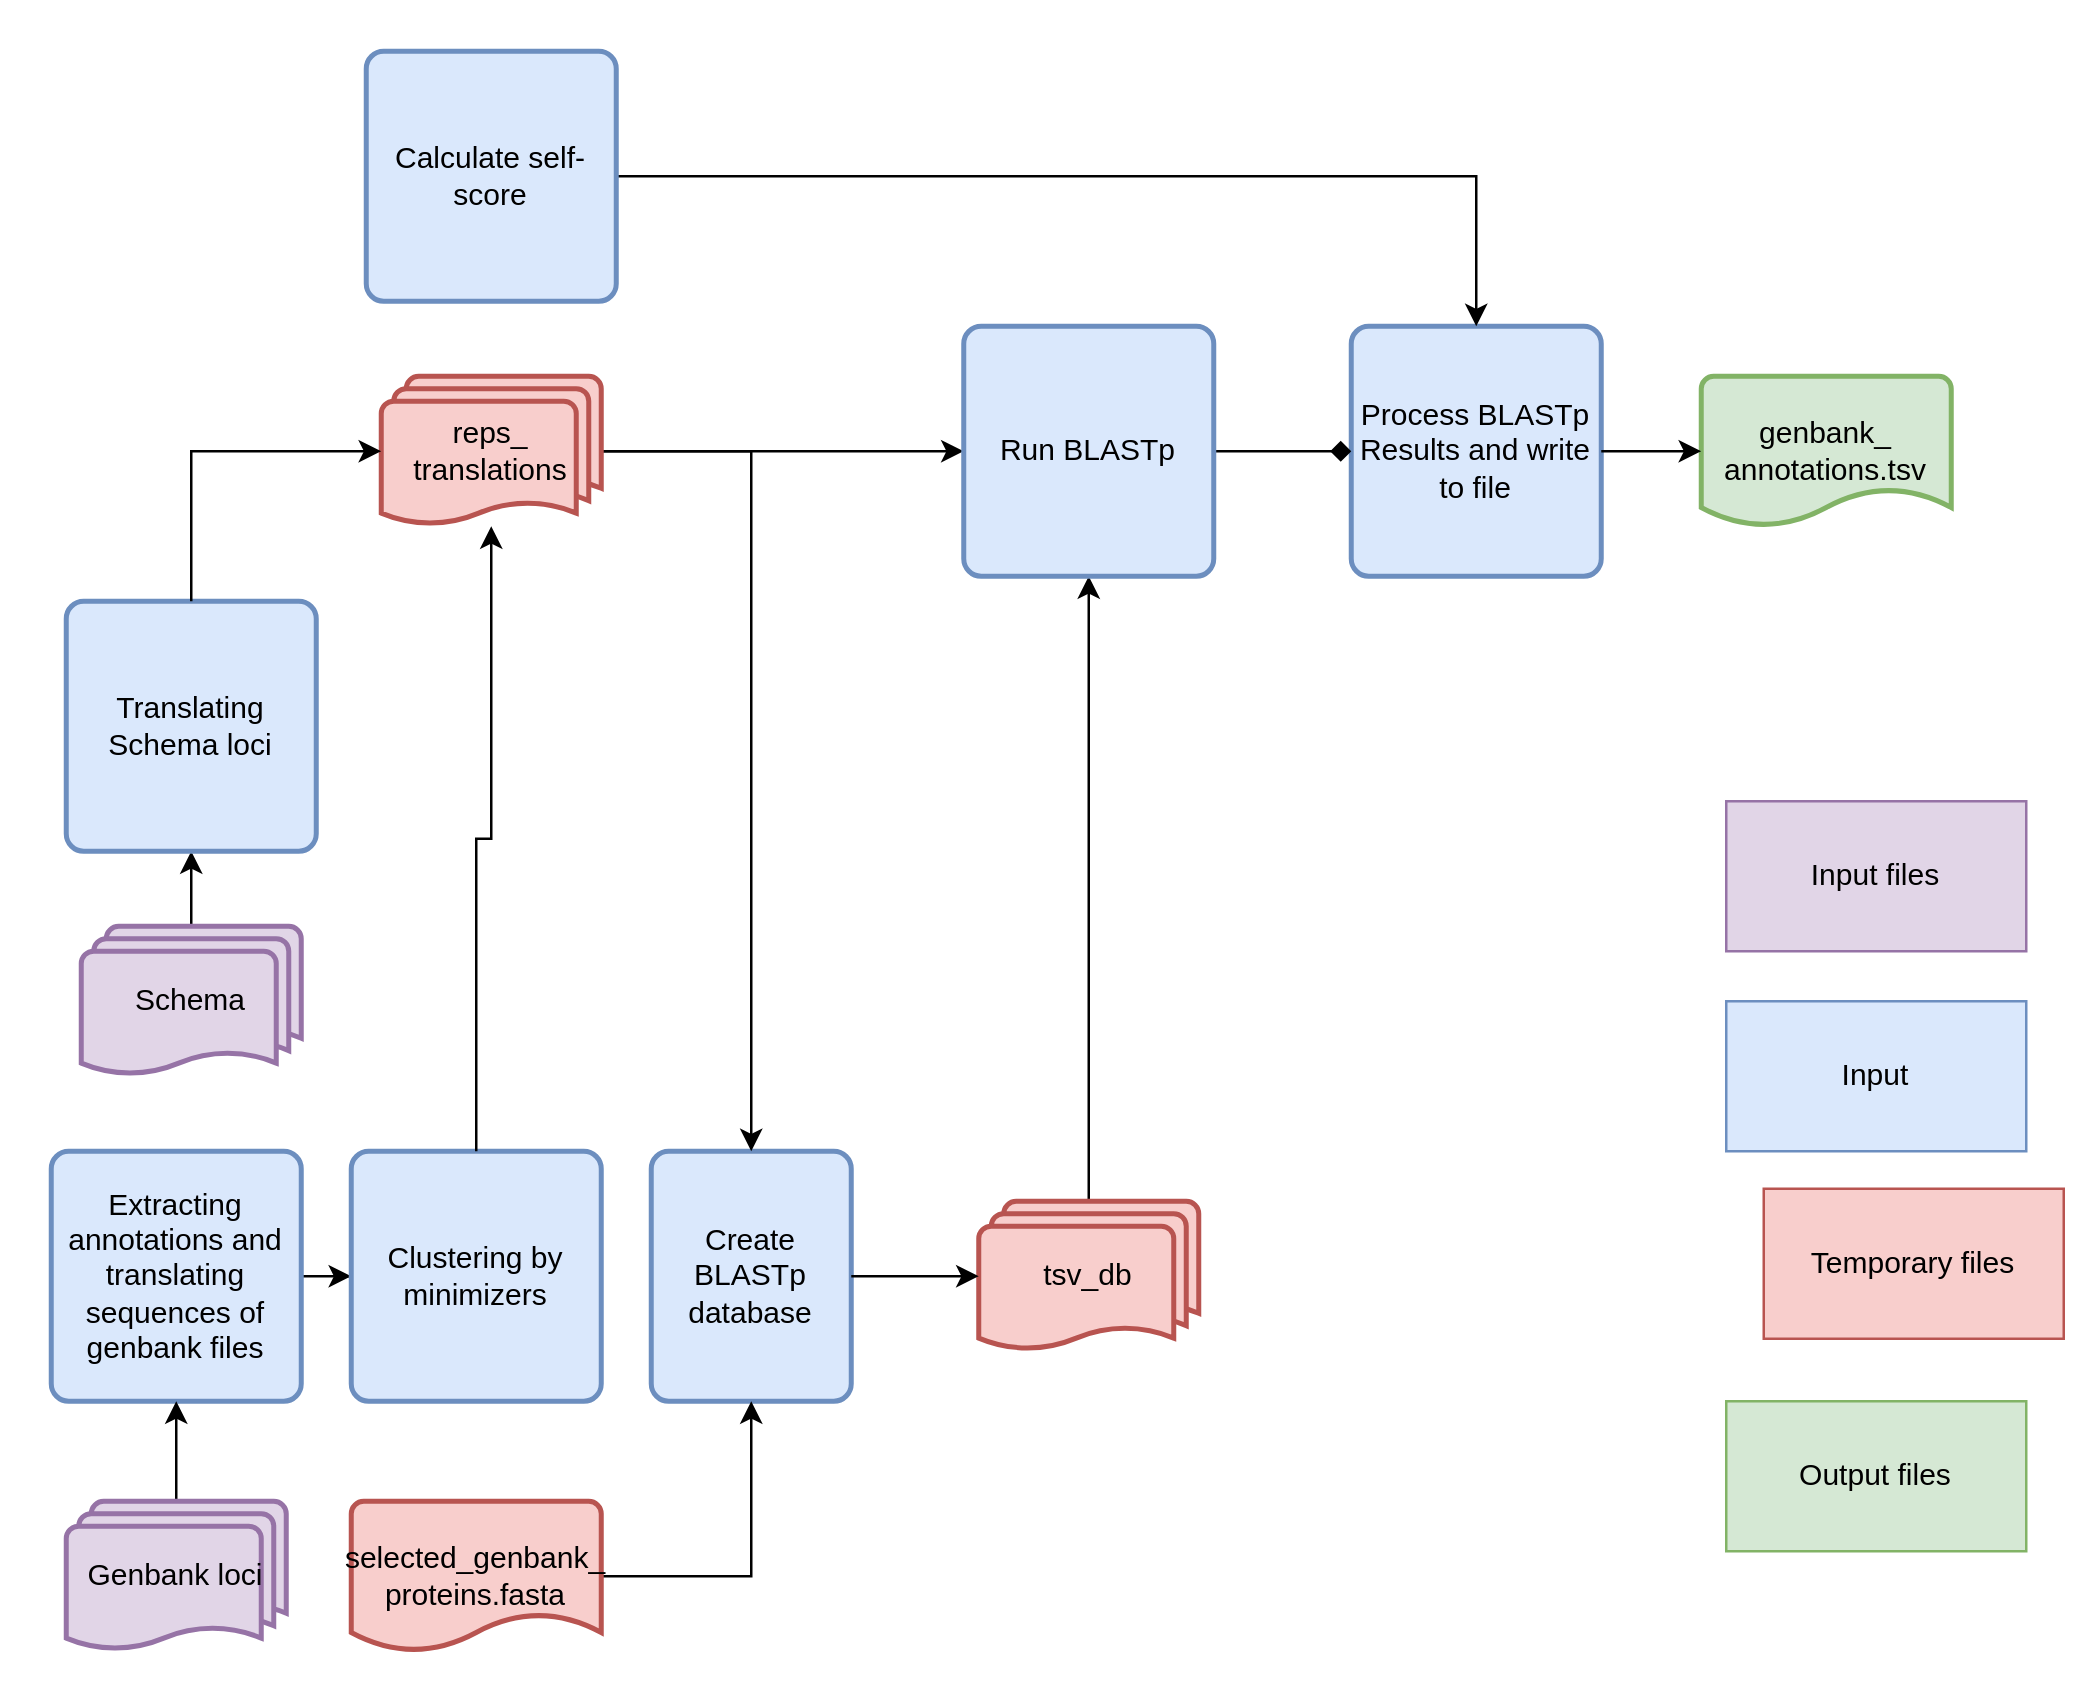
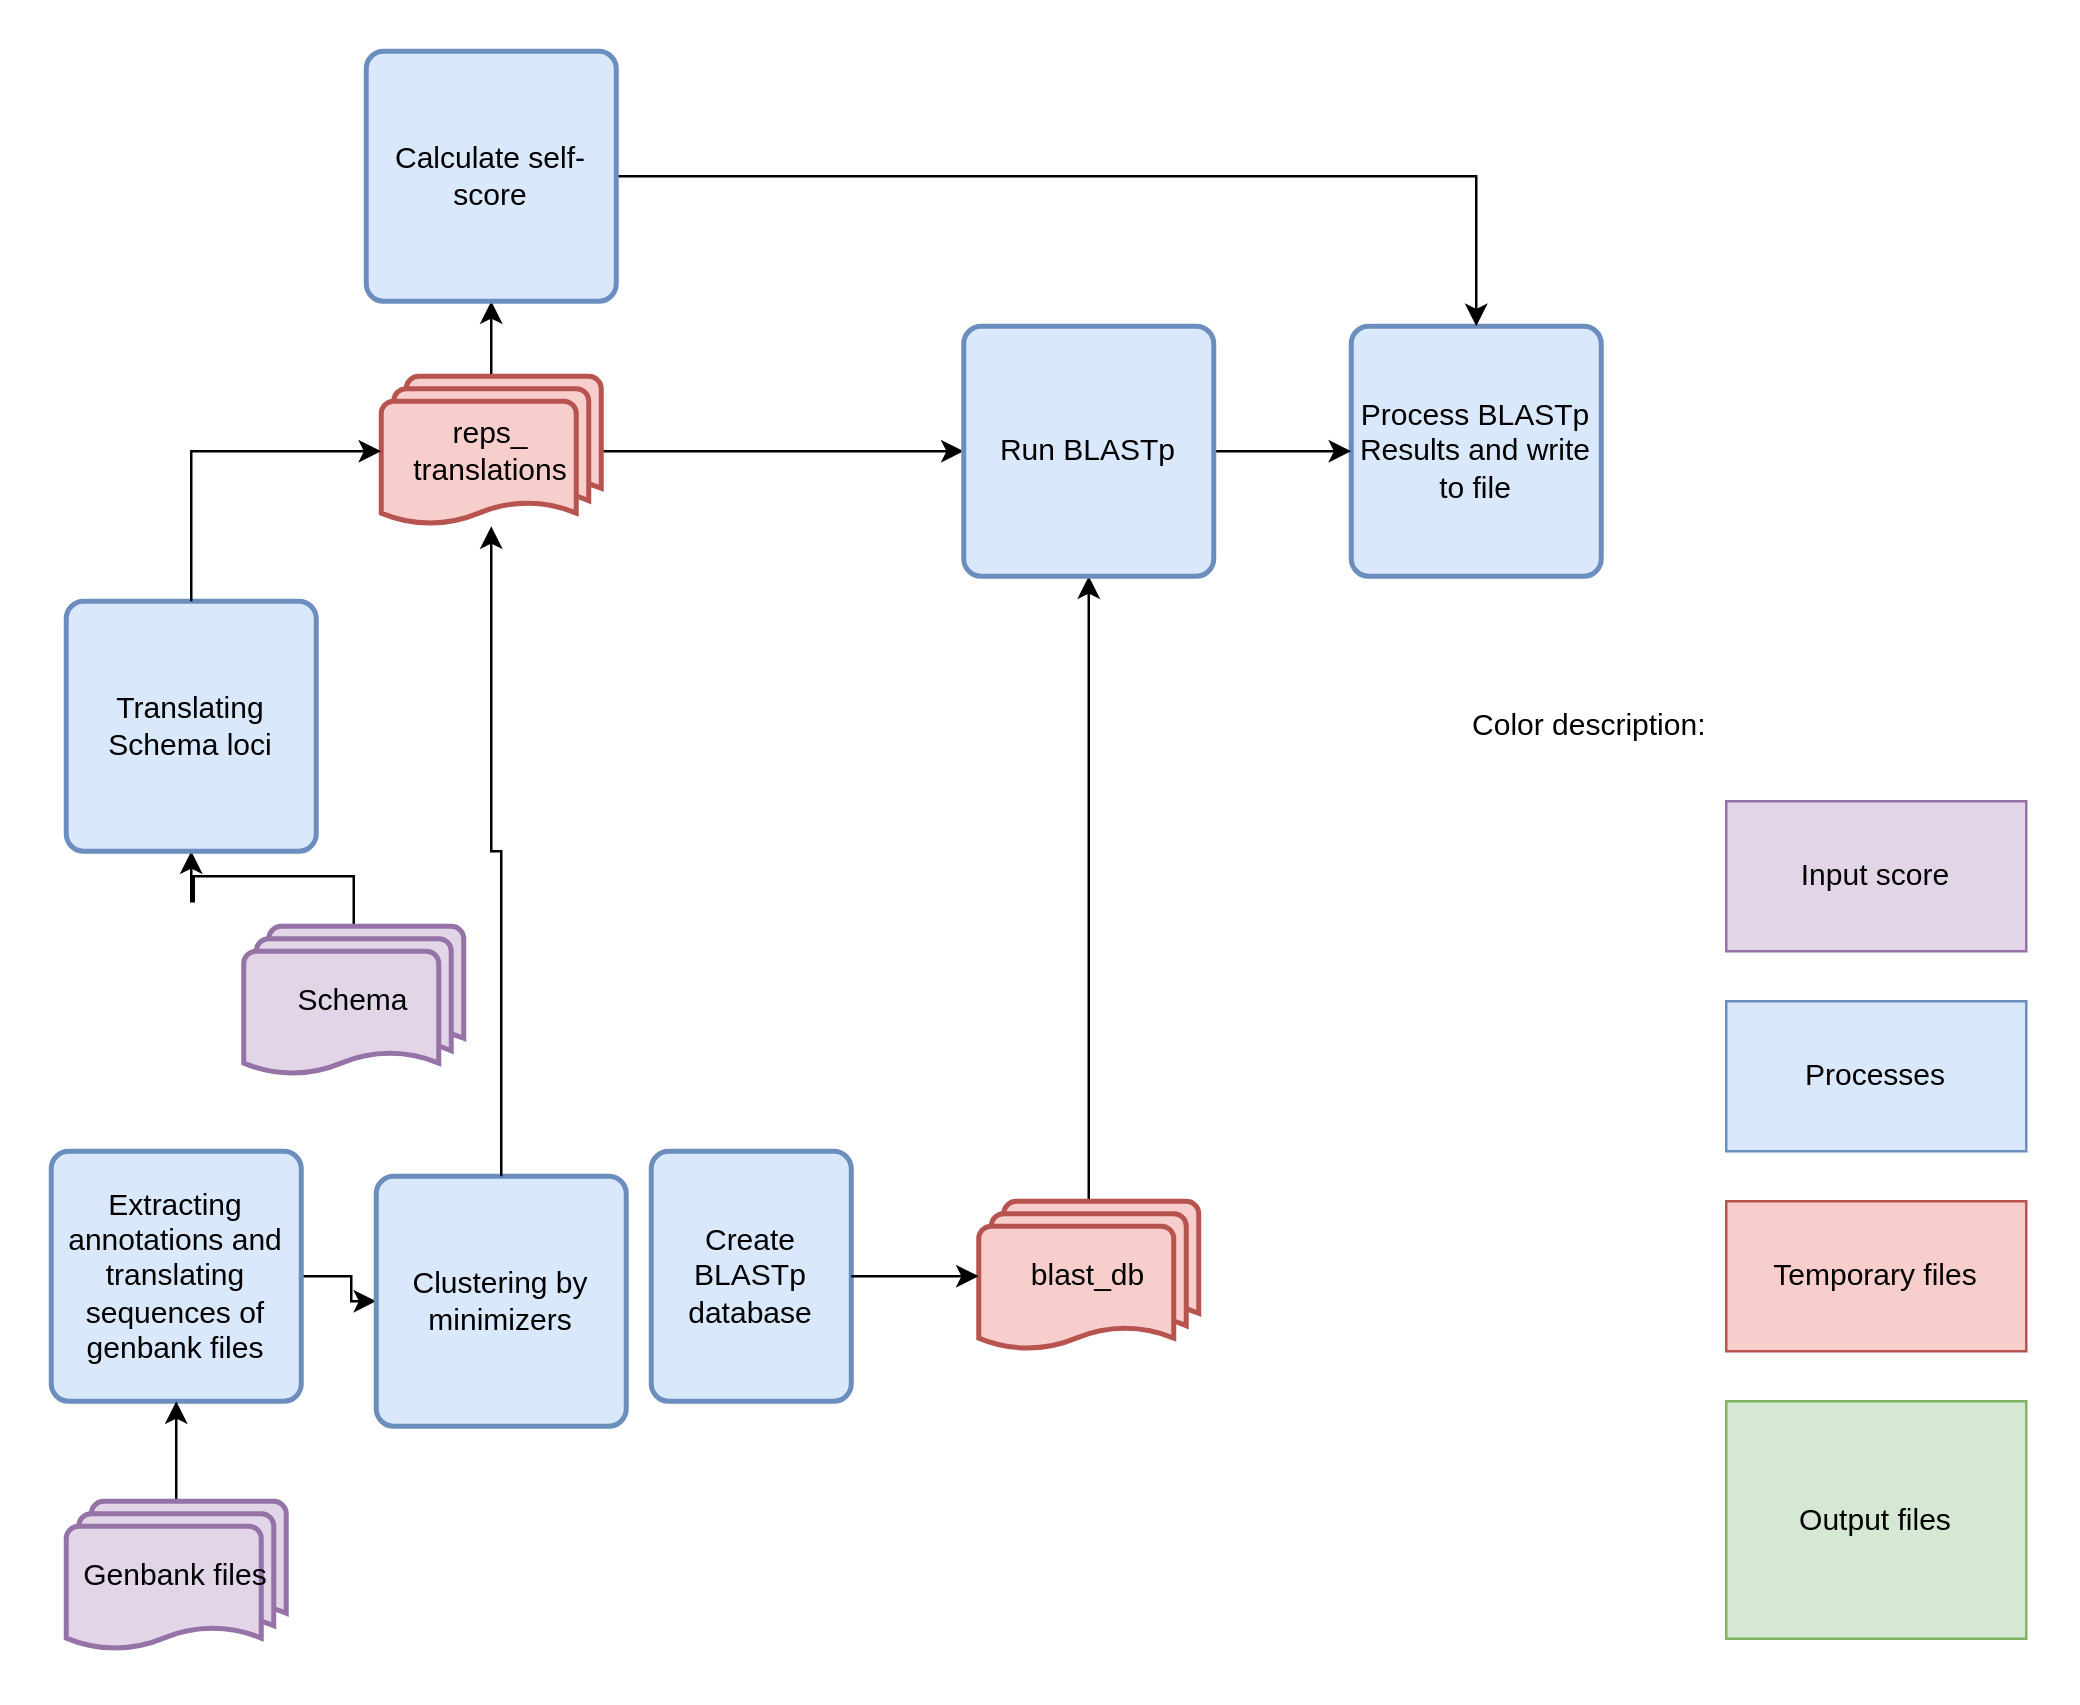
- <mxCell id="23" style="edgeStyle=orthogonalEdgeStyle;rounded=0;orthogonalLoop=1;jettySize=auto;html=1;endArrow=diamond;" parent="1" source="24" target="19" edge="1"><mxGeometry relative="1" as="geometry" /></mxCell>
+ <mxCell id="23" style="edgeStyle=orthogonalEdgeStyle;rounded=0;orthogonalLoop=1;jettySize=auto;html=1;" parent="1" source="24" target="19" edge="1"><mxGeometry relative="1" as="geometry" /></mxCell>
- <mxCell id="26" style="edgeStyle=orthogonalEdgeStyle;rounded=0;orthogonalLoop=1;jettySize=auto;html=1;entryX=0;entryY=0.5;entryDx=0;entryDy=0;entryPerimeter=0;" parent="1" source="19" target="20" edge="1"><mxGeometry relative="1" as="geometry" /></mxCell>
- <mxCell id="20" value="genbank_&lt;div&gt;annotations.tsv&lt;/div&gt;" style="strokeWidth=2;html=1;shape=mxgraph.flowchart.document2;whiteSpace=wrap;size=0.25;fillColor=#d5e8d4;strokeColor=#82b366;" parent="1" vertex="1"><mxGeometry x="680" y="150" width="100" height="60" as="geometry" /></mxCell>
+ <mxCell id="31" value="Color description:" style="text;html=1;align=center;verticalAlign=middle;resizable=0;points=[];autosize=1;strokeColor=none;fillColor=none;" parent="1" vertex="1"><mxGeometry x="580" y="275" width="110" height="30" as="geometry" /></mxCell>
- <mxCell id="12" style="edgeStyle=orthogonalEdgeStyle;rounded=0;orthogonalLoop=1;jettySize=auto;html=1;" parent="1" source="13" target="7" edge="1"><mxGeometry relative="1" as="geometry" /></mxCell>
+ <mxCell id="12" style="edgeStyle=orthogonalEdgeStyle;rounded=0;orthogonalLoop=1;jettySize=auto;html=1;" parent="1" source="13" target="22" edge="1"><mxGeometry relative="1" as="geometry" /></mxCell>
- <mxCell id="29" value="Input files" style="rounded=0;whiteSpace=wrap;html=1;fillColor=#e1d5e7;strokeColor=#9673a6;" parent="1" vertex="1"><mxGeometry x="690" y="320" width="120" height="60" as="geometry" /></mxCell>
+ <mxCell id="29" value="Input score" style="rounded=0;whiteSpace=wrap;html=1;fillColor=#e1d5e7;strokeColor=#9673a6;" parent="1" vertex="1"><mxGeometry x="690" y="320" width="120" height="60" as="geometry" /></mxCell>
- <mxCell id="9" value="Schema" style="strokeWidth=2;html=1;shape=mxgraph.flowchart.multi-document;whiteSpace=wrap;fillColor=#E1D5E7;strokeColor=#9673A6;" parent="1" vertex="1"><mxGeometry x="32" y="370" width="88" height="60" as="geometry" /></mxCell>
+ <mxCell id="9" value="Schema" style="strokeWidth=2;html=1;shape=mxgraph.flowchart.multi-document;whiteSpace=wrap;fillColor=#E1D5E7;strokeColor=#9673A6;" parent="1" vertex="1"><mxGeometry x="97" y="370" width="88" height="60" as="geometry" /></mxCell>
- <mxCell id="27" value="Input" style="rounded=0;whiteSpace=wrap;html=1;fillColor=#dae8fc;strokeColor=#6c8ebf;" parent="1" vertex="1"><mxGeometry x="690" y="400" width="120" height="60" as="geometry" /></mxCell>
+ <mxCell id="27" value="Processes" style="rounded=0;whiteSpace=wrap;html=1;fillColor=#dae8fc;strokeColor=#6c8ebf;" parent="1" vertex="1"><mxGeometry x="690" y="400" width="120" height="60" as="geometry" /></mxCell>
- <mxCell id="28" value="Temporary files" style="rounded=0;whiteSpace=wrap;html=1;fillColor=#f8cecc;strokeColor=#b85450;" parent="1" vertex="1"><mxGeometry x="705" y="475" width="120" height="60" as="geometry" /></mxCell>
+ <mxCell id="28" value="Temporary files" style="rounded=0;whiteSpace=wrap;html=1;fillColor=#f8cecc;strokeColor=#b85450;" parent="1" vertex="1"><mxGeometry x="690" y="480" width="120" height="60" as="geometry" /></mxCell>
- <mxCell id="6" value="Clustering by minimizers" style="rounded=1;whiteSpace=wrap;html=1;absoluteArcSize=1;arcSize=14;strokeWidth=2;fillColor=#dae8fc;strokeColor=#6c8ebf;" parent="1" vertex="1"><mxGeometry x="140" y="460" width="100" height="100" as="geometry" /></mxCell>
+ <mxCell id="6" value="Clustering by minimizers" style="rounded=1;whiteSpace=wrap;html=1;absoluteArcSize=1;arcSize=14;strokeWidth=2;fillColor=#dae8fc;strokeColor=#6c8ebf;" parent="1" vertex="1"><mxGeometry x="150" y="470" width="100" height="100" as="geometry" /></mxCell>
- <mxCell id="18" value="tsv_db" style="strokeWidth=2;html=1;shape=mxgraph.flowchart.multi-document;whiteSpace=wrap;fillColor=#f8cecc;strokeColor=#b85450;" parent="1" vertex="1"><mxGeometry x="391" y="480" width="88" height="60" as="geometry" /></mxCell>
+ <mxCell id="18" value="blast_db" style="strokeWidth=2;html=1;shape=mxgraph.flowchart.multi-document;whiteSpace=wrap;fillColor=#f8cecc;strokeColor=#b85450;" parent="1" vertex="1"><mxGeometry x="391" y="480" width="88" height="60" as="geometry" /></mxCell>
- <mxCell id="30" value="Output files" style="rounded=0;whiteSpace=wrap;html=1;fillColor=#d5e8d4;strokeColor=#82b366;" parent="1" vertex="1"><mxGeometry x="690" y="560" width="120" height="60" as="geometry" /></mxCell>
+ <mxCell id="30" value="Output files" style="rounded=0;whiteSpace=wrap;html=1;fillColor=#d5e8d4;strokeColor=#82b366;" parent="1" vertex="1"><mxGeometry x="690" y="560" width="120" height="95" as="geometry" /></mxCell>
- <mxCell id="14" style="edgeStyle=orthogonalEdgeStyle;rounded=0;orthogonalLoop=1;jettySize=auto;html=1;entryX=0.5;entryY=1;entryDx=0;entryDy=0;" parent="1" source="15" target="7" edge="1"><mxGeometry relative="1" as="geometry" /></mxCell>
- <mxCell id="5" value="Genbank loci" style="strokeWidth=2;html=1;shape=mxgraph.flowchart.multi-document;whiteSpace=wrap;fillColor=#E1D5E7;strokeColor=#9673A6;" parent="1" vertex="1"><mxGeometry x="26" y="600" width="88" height="60" as="geometry" /></mxCell>
+ <mxCell id="5" value="Genbank files" style="strokeWidth=2;html=1;shape=mxgraph.flowchart.multi-document;whiteSpace=wrap;fillColor=#E1D5E7;strokeColor=#9673A6;" parent="1" vertex="1"><mxGeometry x="26" y="600" width="88" height="60" as="geometry" /></mxCell>
- <mxCell id="15" value="selected_genbank_&lt;div&gt;proteins.fasta&lt;/div&gt;" style="strokeWidth=2;html=1;shape=mxgraph.flowchart.document2;whiteSpace=wrap;size=0.25;fillColor=#f8cecc;strokeColor=#b85450;" parent="1" vertex="1"><mxGeometry x="140" y="600" width="100" height="60" as="geometry" /></mxCell>
